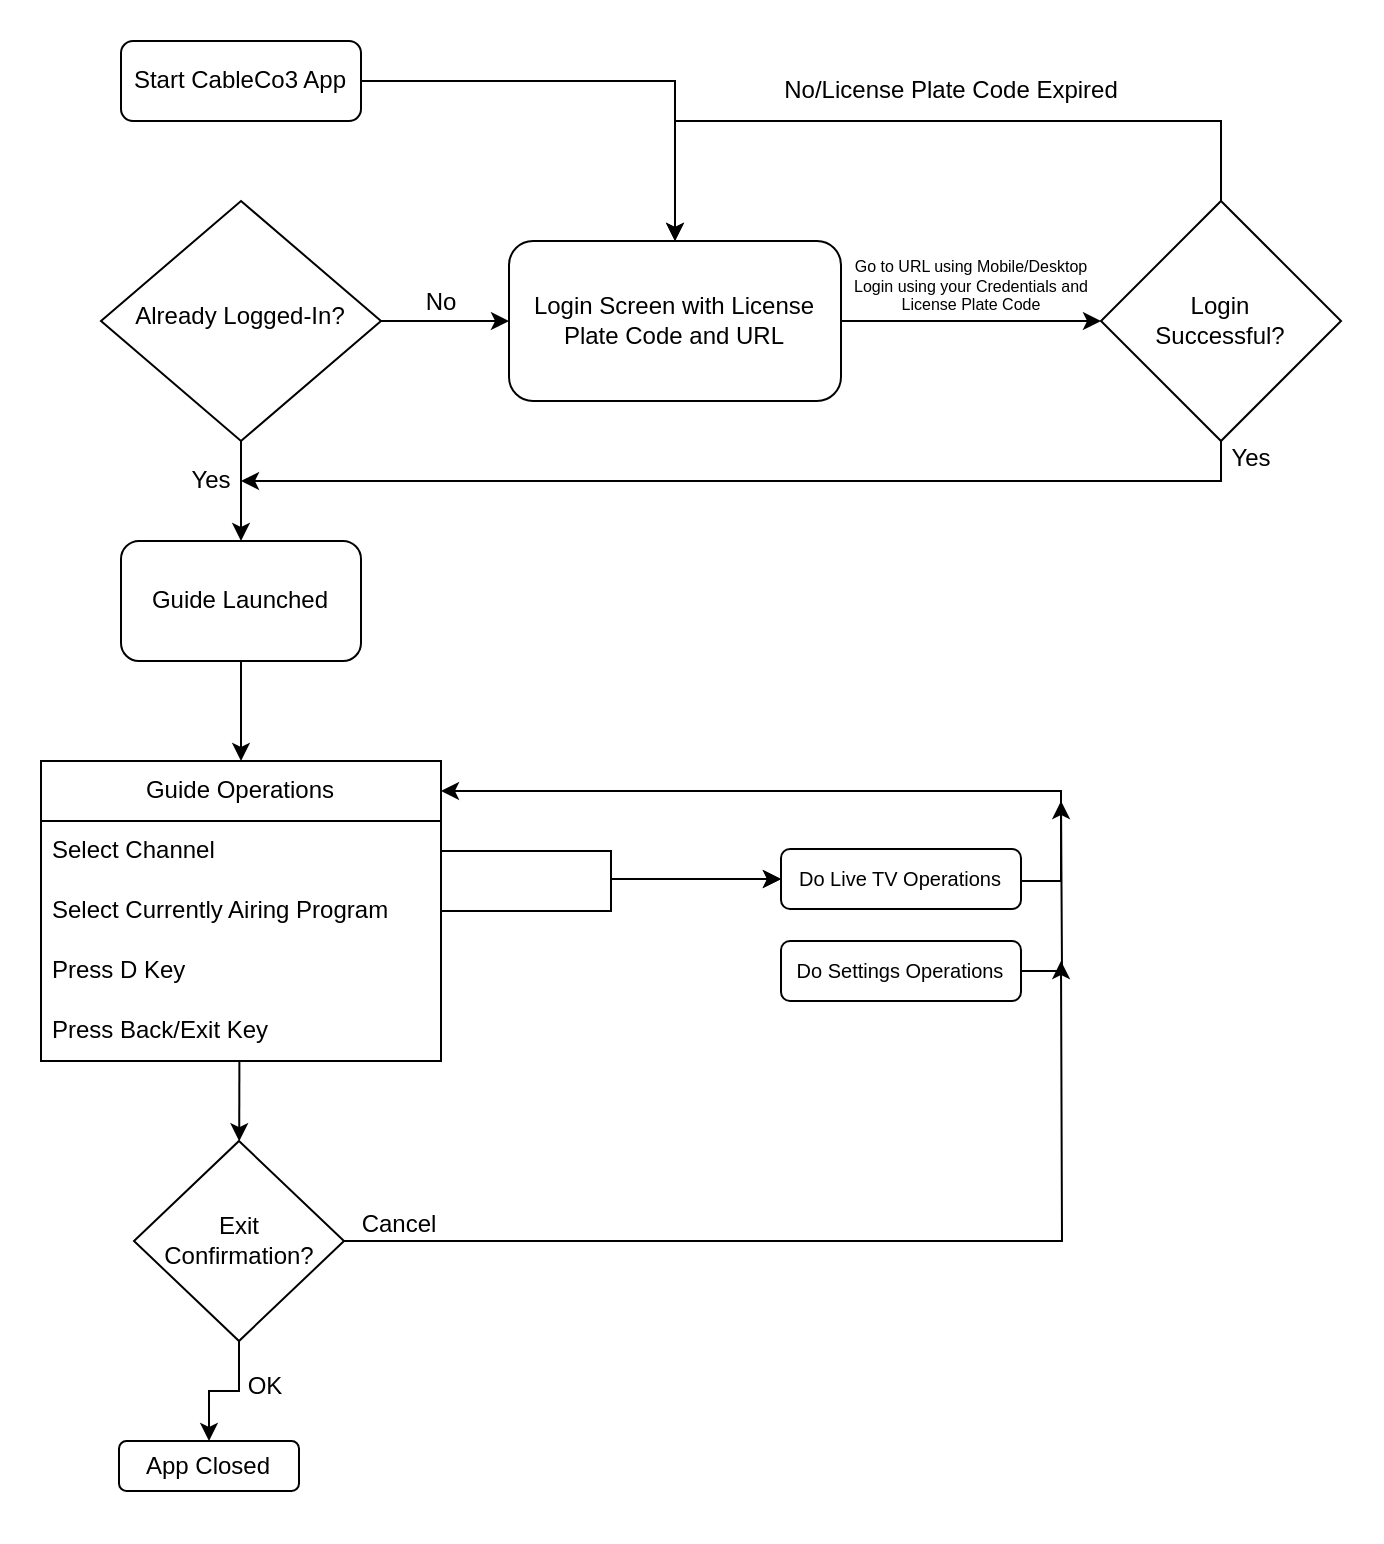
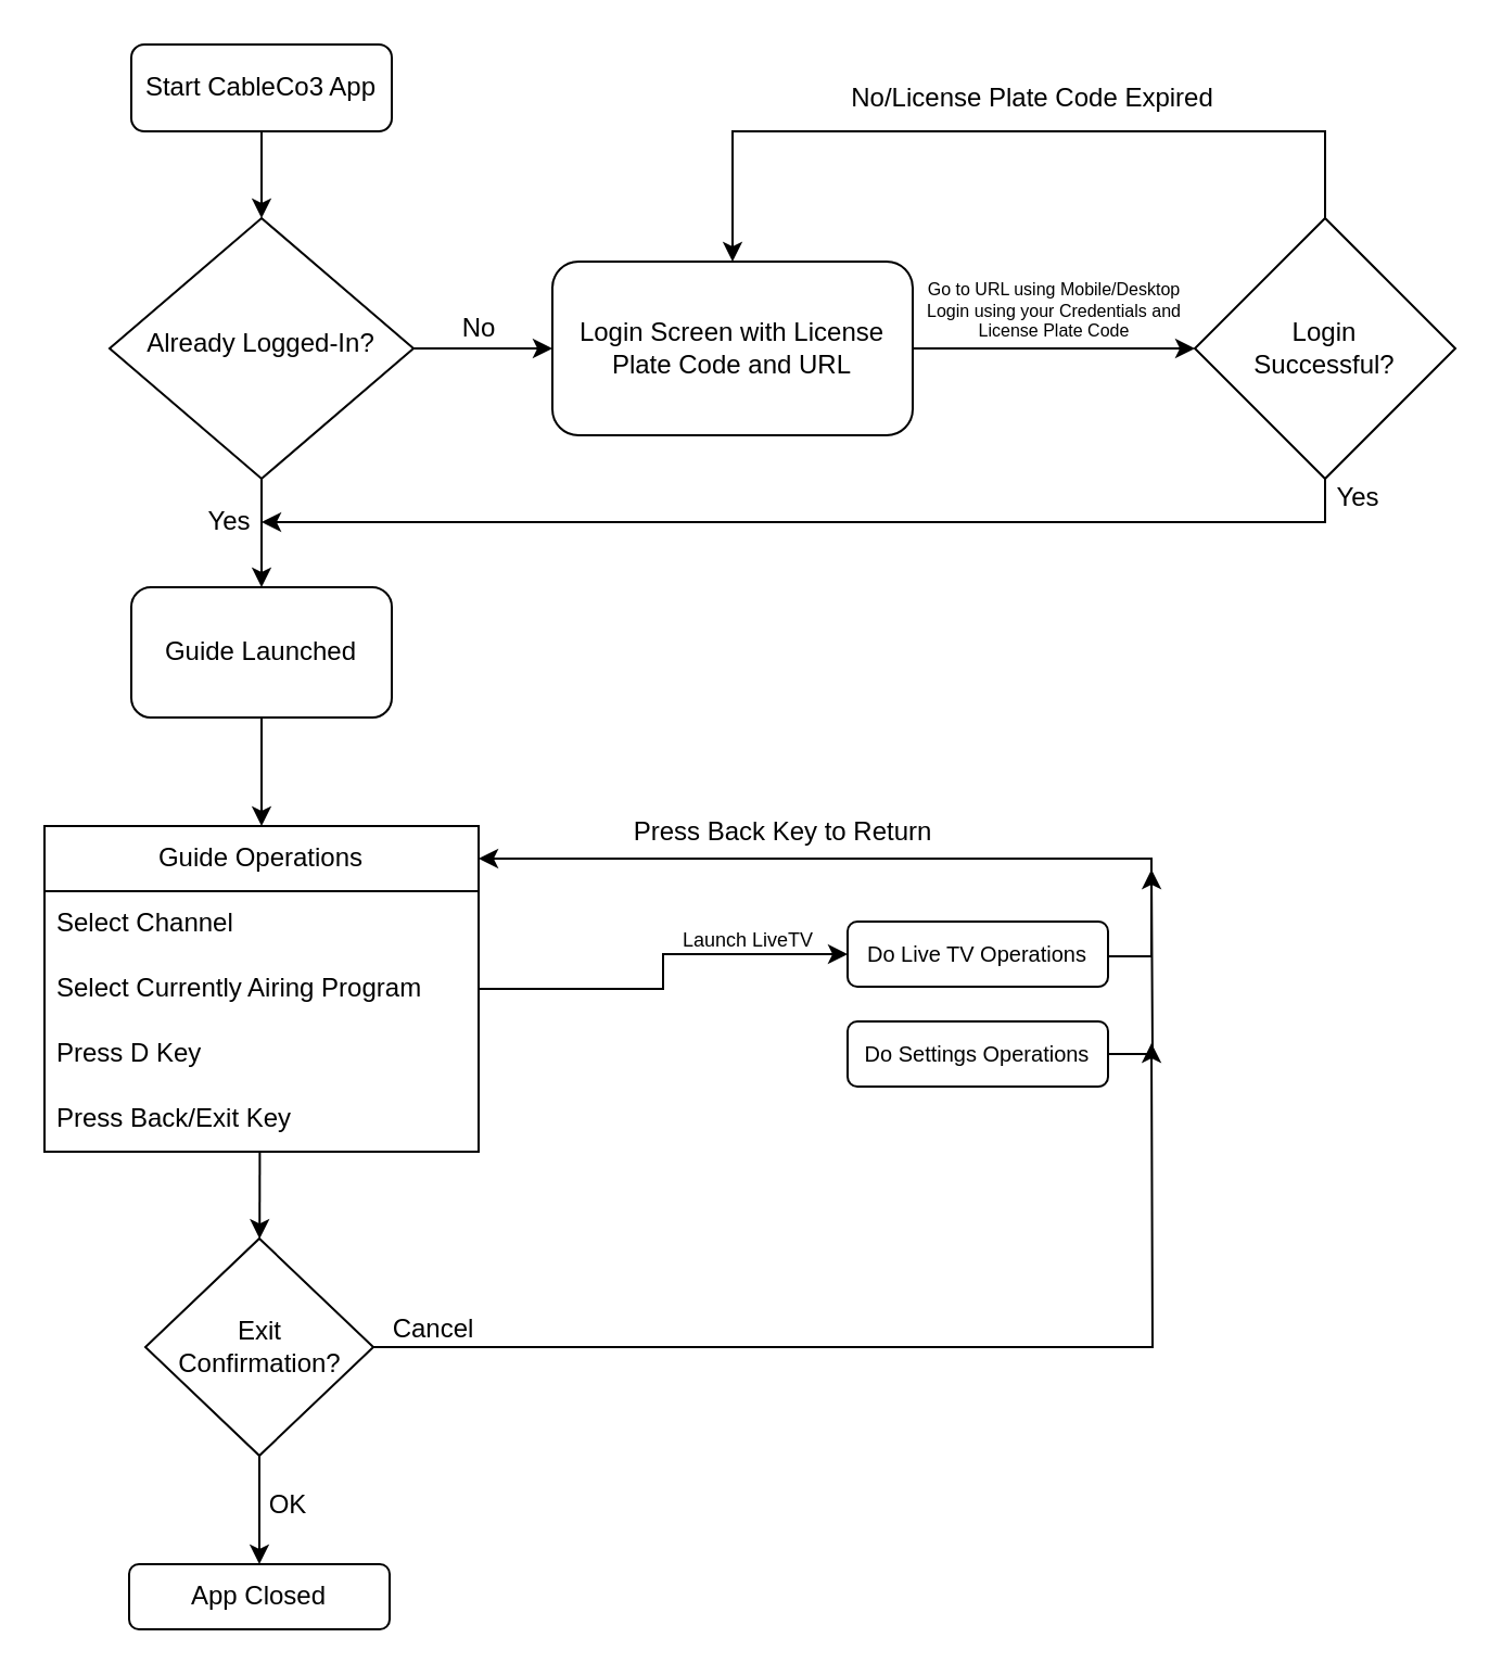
- <mxCell id="5" value="" style="edgeStyle=orthogonalEdgeStyle;rounded=0;orthogonalLoop=1;jettySize=auto;html=1;" edge="1" parent="2" source="3" target="6"><mxGeometry relative="1" as="geometry" /></mxCell>
+ <mxCell id="5" value="" style="edgeStyle=orthogonalEdgeStyle;rounded=0;orthogonalLoop=1;jettySize=auto;html=1;" edge="1" parent="2" source="3" target="4"><mxGeometry relative="1" as="geometry" /></mxCell>
+ <mxCell id="28" value="Press Back Key to Return" style="text;html=1;align=center;verticalAlign=middle;resizable=0;points=[];autosize=1;strokeColor=none;fillColor=none;" vertex="1" parent="2"><mxGeometry x="260" y="348" width="160" height="30" as="geometry" /></mxCell>
- <mxCell id="24" style="edgeStyle=orthogonalEdgeStyle;rounded=0;orthogonalLoop=1;jettySize=auto;html=1;" edge="1" parent="2" source="18" target="23"><mxGeometry relative="1" as="geometry" /></mxCell>
+ <mxCell id="26" value="Launch LiveTV" style="text;html=1;align=center;verticalAlign=middle;resizable=0;points=[];autosize=1;strokeColor=none;fillColor=none;fontSize=9;" vertex="1" parent="2"><mxGeometry x="284" y="403" width="80" height="20" as="geometry" /></mxCell>
- <mxCell id="36" value="App Closed" style="rounded=1;whiteSpace=wrap;html=1;" vertex="1" parent="2"><mxGeometry x="39" y="700" width="90" height="25" as="geometry" /></mxCell>
+ <mxCell id="36" value="App Closed" style="rounded=1;whiteSpace=wrap;html=1;" vertex="1" parent="2"><mxGeometry x="39" y="700" width="120" height="30" as="geometry" /></mxCell>
